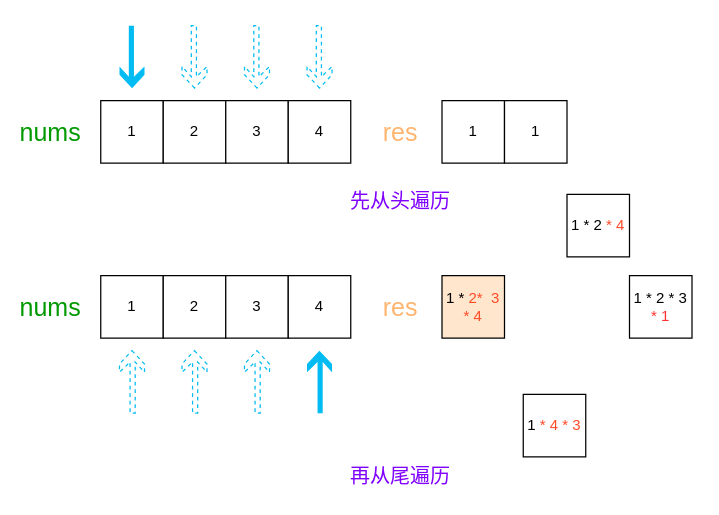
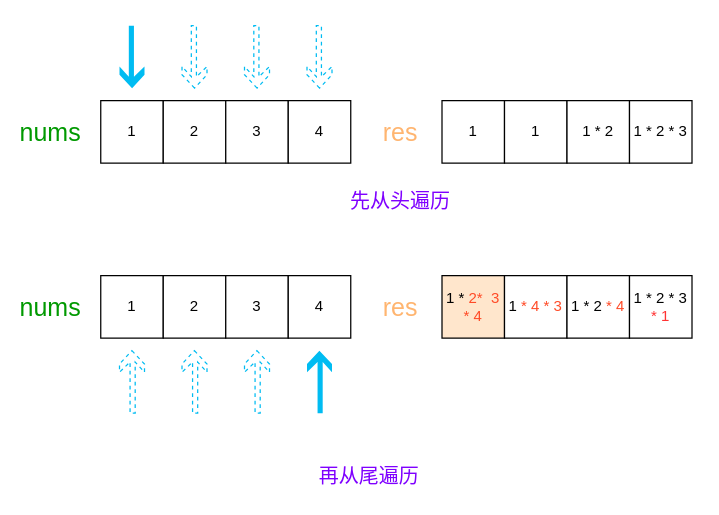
+ <mxCell id="10" value="1 * 2" style="rounded=0;whiteSpace=wrap;html=1;" vertex="1" parent="1"><mxGeometry x="453" y="80" width="50" height="50" as="geometry" /></mxCell>
+ <mxCell id="11" value="1 * 2 * 3" style="rounded=0;whiteSpace=wrap;html=1;" vertex="1" parent="1"><mxGeometry x="503" y="80" width="50" height="50" as="geometry" /></mxCell>
- <mxCell id="18" value="1 * 2 &lt;font color=&quot;#ff4a26&quot;&gt;* 4&lt;/font&gt;" style="rounded=0;whiteSpace=wrap;html=1;" vertex="1" parent="1"><mxGeometry x="453" y="155" width="50" height="50" as="geometry" /></mxCell>
+ <mxCell id="18" value="1 * 2 &lt;font color=&quot;#ff4a26&quot;&gt;* 4&lt;/font&gt;" style="rounded=0;whiteSpace=wrap;html=1;" vertex="1" parent="1"><mxGeometry x="453" y="220" width="50" height="50" as="geometry" /></mxCell>
- <mxCell id="17" value="1 &lt;font color=&quot;#ff4a26&quot;&gt;* 4 * 3&lt;/font&gt;" style="rounded=0;whiteSpace=wrap;html=1;" vertex="1" parent="1"><mxGeometry x="418" y="315" width="50" height="50" as="geometry" /></mxCell>
+ <mxCell id="17" value="1 &lt;font color=&quot;#ff4a26&quot;&gt;* 4 * 3&lt;/font&gt;" style="rounded=0;whiteSpace=wrap;html=1;" vertex="1" parent="1"><mxGeometry x="403" y="220" width="50" height="50" as="geometry" /></mxCell>
- <mxCell id="31" value="再从尾遍历" style="text;html=1;strokeColor=none;fillColor=none;align=center;verticalAlign=middle;whiteSpace=wrap;rounded=0;dashed=1;fontSize=16;fontColor=#7F00FF;" vertex="1" parent="1"><mxGeometry x="255" y="370" width="130" height="20" as="geometry" /></mxCell>
+ <mxCell id="31" value="再从尾遍历" style="text;html=1;strokeColor=none;fillColor=none;align=center;verticalAlign=middle;whiteSpace=wrap;rounded=0;dashed=1;fontSize=16;fontColor=#7F00FF;" vertex="1" parent="1"><mxGeometry x="230" y="370" width="130" height="20" as="geometry" /></mxCell>
